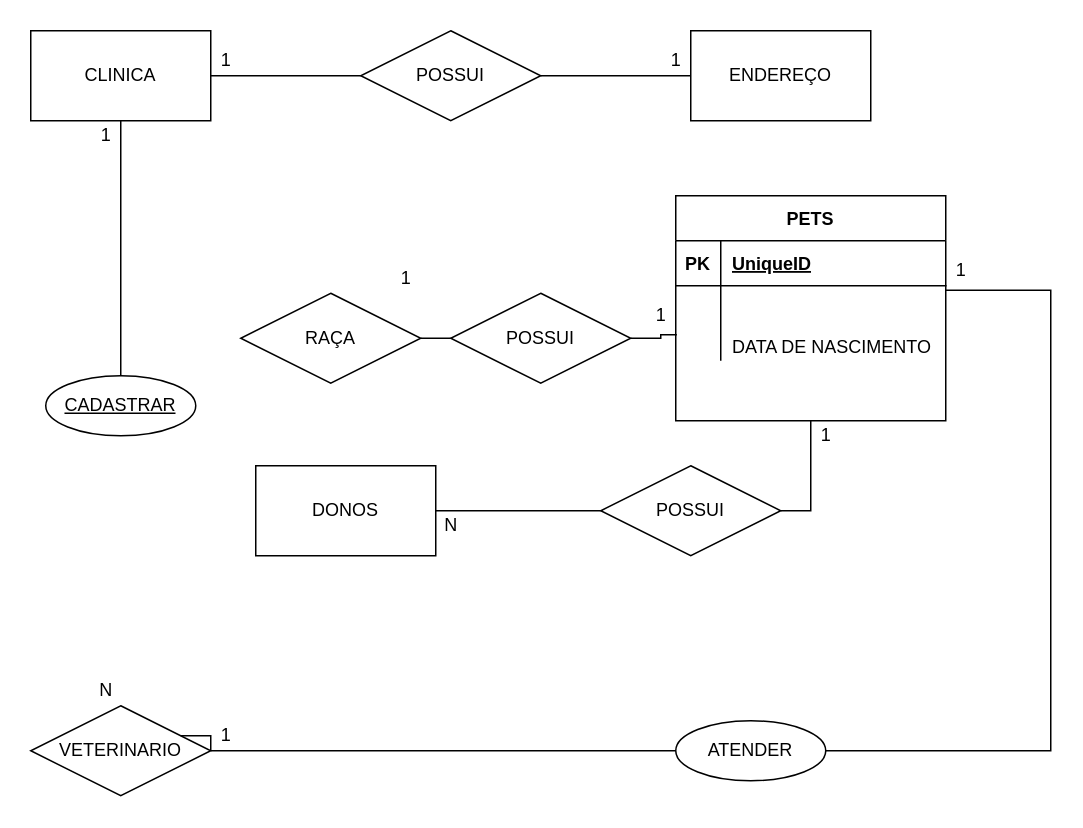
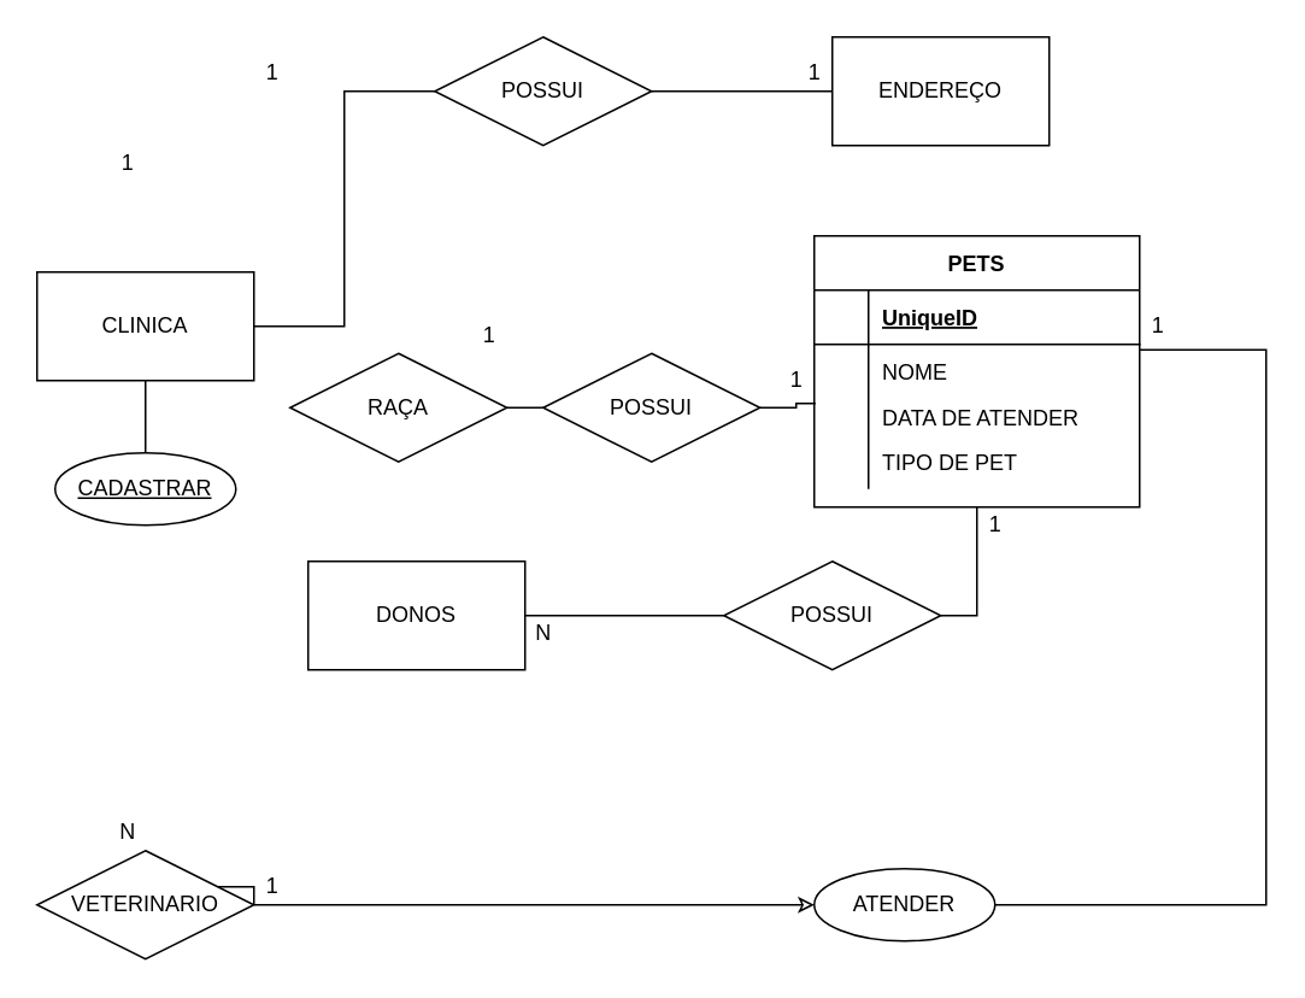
- <mxCell id="20" value="CLINICA" style="rounded=0;whiteSpace=wrap;html=1;" vertex="1" parent="1"><mxGeometry x="20" y="20" width="120" height="60" as="geometry" /></mxCell>
+ <mxCell id="20" value="CLINICA" style="rounded=0;whiteSpace=wrap;html=1;" vertex="1" parent="1"><mxGeometry x="20" y="150" width="120" height="60" as="geometry" /></mxCell>
- <mxCell id="5" value="PK" style="shape=partialRectangle;connectable=0;fillColor=none;top=0;left=0;bottom=0;right=0;fontStyle=1;overflow=hidden;" vertex="1" parent="4"><mxGeometry width="30" height="30" as="geometry" /></mxCell>
+ <mxCell id="9" value="NOME" style="shape=partialRectangle;connectable=0;fillColor=none;top=0;left=0;bottom=0;right=0;align=left;spacingLeft=6;overflow=hidden;" vertex="1" parent="7"><mxGeometry x="30" width="150" height="30" as="geometry" /></mxCell>
- <mxCell id="12" value="DATA DE NASCIMENTO" style="shape=partialRectangle;connectable=0;fillColor=none;top=0;left=0;bottom=0;right=0;align=left;spacingLeft=6;overflow=hidden;" vertex="1" parent="10"><mxGeometry x="30" width="150" height="20" as="geometry" /></mxCell>
+ <mxCell id="12" value="DATA DE ATENDER" style="shape=partialRectangle;connectable=0;fillColor=none;top=0;left=0;bottom=0;right=0;align=left;spacingLeft=6;overflow=hidden;" vertex="1" parent="10"><mxGeometry x="30" width="150" height="20" as="geometry" /></mxCell>
+ <mxCell id="15" value="TIPO DE PET" style="shape=partialRectangle;connectable=0;fillColor=none;top=0;left=0;bottom=0;right=0;align=left;spacingLeft=6;overflow=hidden;" vertex="1" parent="13"><mxGeometry x="30" width="150" height="30" as="geometry" /></mxCell>
- <mxCell id="29" style="edgeStyle=orthogonalEdgeStyle;rounded=0;orthogonalLoop=1;jettySize=auto;html=1;entryX=0;entryY=0.5;entryDx=0;entryDy=0;endArrow=none;endFill=0;" edge="1" parent="1" source="30" target="33"><mxGeometry relative="1" as="geometry" /></mxCell>
+ <mxCell id="29" style="edgeStyle=orthogonalEdgeStyle;rounded=0;orthogonalLoop=1;jettySize=auto;html=1;entryX=0;entryY=0.5;entryDx=0;entryDy=0;endArrow=classic;endFill=0;" edge="1" parent="1" source="30" target="33"><mxGeometry relative="1" as="geometry" /></mxCell>
